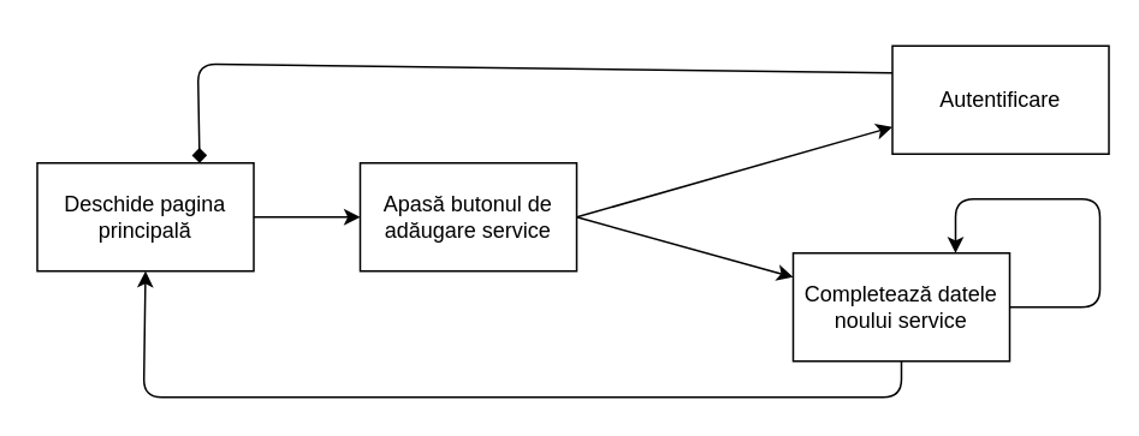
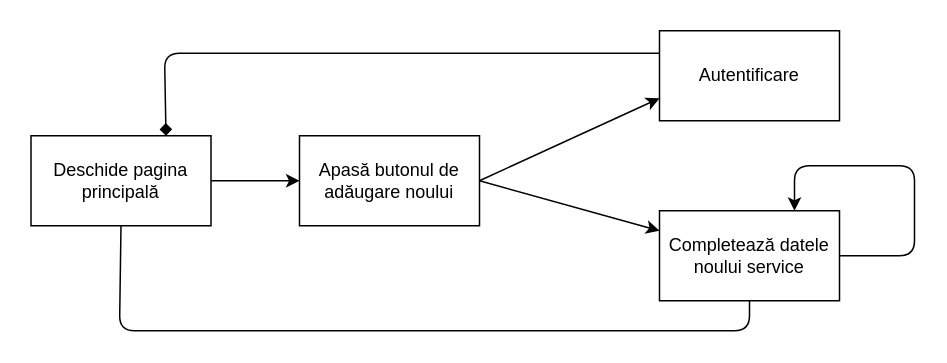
- <mxCell id="6" value="Autentificare" style="rounded=0;whiteSpace=wrap;html=1;" vertex="1" parent="1"><mxGeometry x="494" y="25" width="120" height="60" as="geometry" /></mxCell>
+ <mxCell id="6" value="Autentificare" style="rounded=0;whiteSpace=wrap;html=1;" vertex="1" parent="1"><mxGeometry x="439" y="20" width="120" height="60" as="geometry" /></mxCell>
- <mxCell id="4" value="Apasă butonul de adăugare service" style="rounded=0;whiteSpace=wrap;html=1;" vertex="1" parent="1"><mxGeometry x="199" y="90" width="120" height="60" as="geometry" /></mxCell>
+ <mxCell id="4" value="Apasă butonul de adăugare noului" style="rounded=0;whiteSpace=wrap;html=1;" vertex="1" parent="1"><mxGeometry x="199" y="90" width="120" height="60" as="geometry" /></mxCell>
- <mxCell id="11" value="" style="endArrow=classic;html=1;entryX=0.5;entryY=1;entryDx=0;entryDy=0;exitX=0.5;exitY=1;exitDx=0;exitDy=0;" edge="1" parent="1" source="9" target="2"><mxGeometry width="50" height="50" relative="1" as="geometry"><mxPoint x="-151" y="270" as="sourcePoint" /><mxPoint x="-101" y="220" as="targetPoint" /><Array as="points"><mxPoint x="499" y="220" /><mxPoint x="79" y="220" /></Array></mxGeometry></mxCell>
+ <mxCell id="11" value="" style="endArrow=none;html=1;entryX=0.5;entryY=1;entryDx=0;entryDy=0;exitX=0.5;exitY=1;exitDx=0;exitDy=0;" edge="1" parent="1" source="9" target="2"><mxGeometry width="50" height="50" relative="1" as="geometry"><mxPoint x="-151" y="270" as="sourcePoint" /><mxPoint x="-101" y="220" as="targetPoint" /><Array as="points"><mxPoint x="499" y="220" /><mxPoint x="79" y="220" /></Array></mxGeometry></mxCell>
